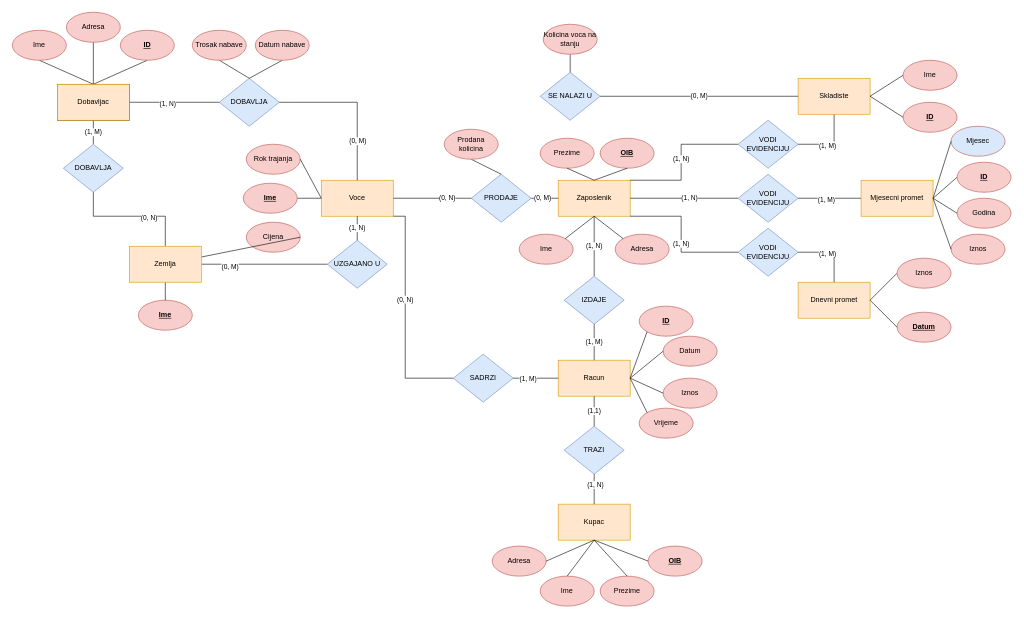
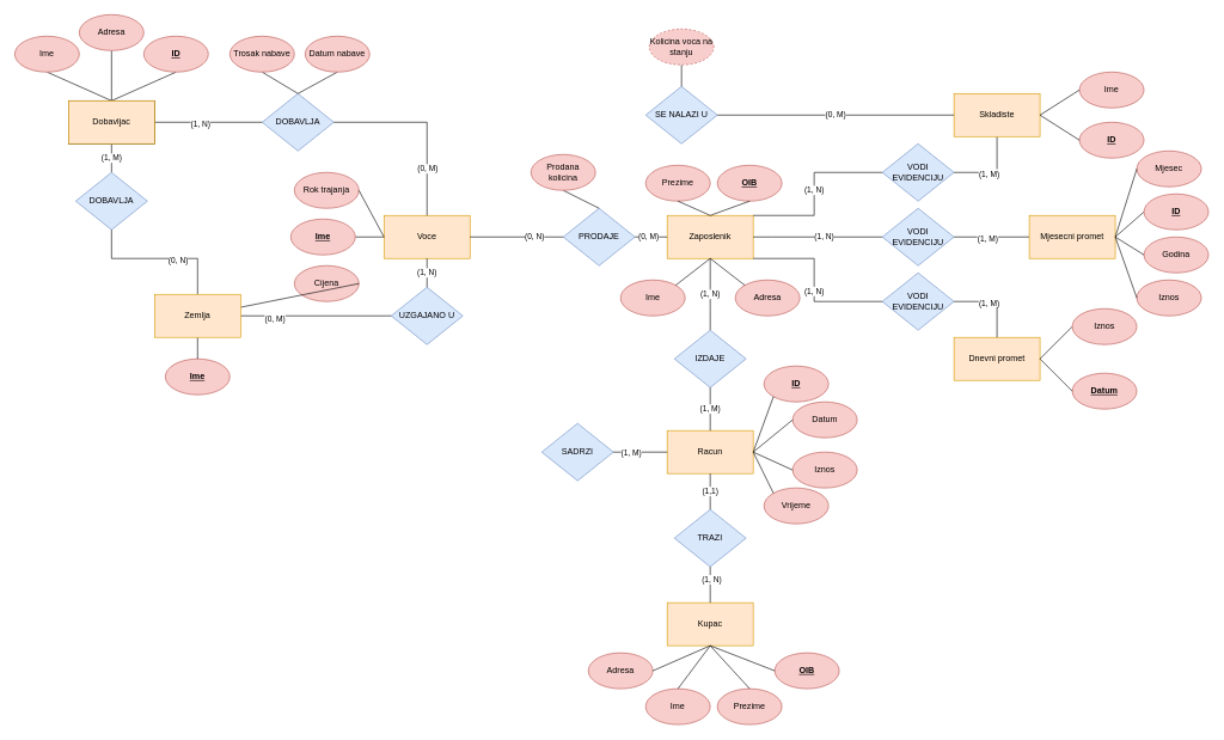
- <mxCell id="90" value="Kolicina voca na stanju" style="ellipse;whiteSpace=wrap;html=1;flipV=1;flipH=0;direction=east;fillColor=#f8cecc;strokeColor=#b85450;" parent="1" vertex="1"><mxGeometry x="905" y="40" width="90" height="50" as="geometry" /></mxCell>
+ <mxCell id="90" value="Kolicina voca na stanju" style="ellipse;whiteSpace=wrap;html=1;flipV=1;flipH=0;direction=east;fillColor=#f8cecc;strokeColor=#b85450;dashed=1;" parent="1" vertex="1"><mxGeometry x="905" y="40" width="90" height="50" as="geometry" /></mxCell>
- <mxCell id="95" value="Mjesec" style="ellipse;whiteSpace=wrap;html=1;flipV=1;flipH=0;direction=east;fillColor=#dae8fc;strokeColor=#b85450;" parent="1" vertex="1"><mxGeometry x="1585" y="210" width="90" height="50" as="geometry" /></mxCell>
+ <mxCell id="95" value="Mjesec" style="ellipse;whiteSpace=wrap;html=1;flipV=1;flipH=0;direction=east;fillColor=#f8cecc;strokeColor=#b85450;" parent="1" vertex="1"><mxGeometry x="1585" y="210" width="90" height="50" as="geometry" /></mxCell>
- <mxCell id="35" value="" style="endArrow=none;html=1;rounded=0;entryX=0;entryY=0.5;entryDx=0;entryDy=0;exitX=1;exitY=1;exitDx=0;exitDy=0;" parent="1" source="8" target="34" edge="1"><mxGeometry width="50" height="50" relative="1" as="geometry"><mxPoint x="675" y="350" as="sourcePoint" /><mxPoint x="725" y="300" as="targetPoint" /><Array as="points"><mxPoint x="675" y="360" /><mxPoint x="675" y="630" /></Array></mxGeometry></mxCell>
- <mxCell id="36" value="(0, N)" style="edgeLabel;html=1;align=center;verticalAlign=middle;resizable=0;points=[];" parent="35" vertex="1" connectable="0"><mxGeometry x="-0.148" y="-1" relative="1" as="geometry"><mxPoint as="offset" /></mxGeometry></mxCell>
